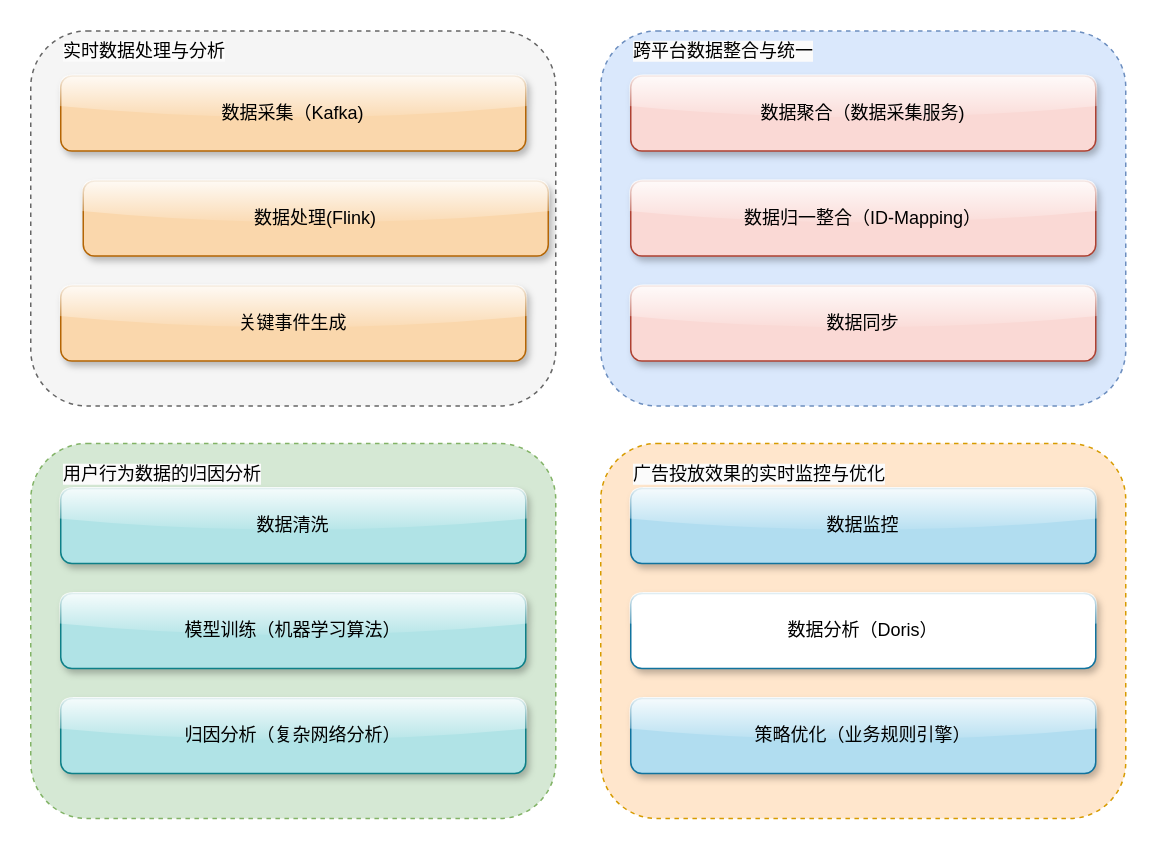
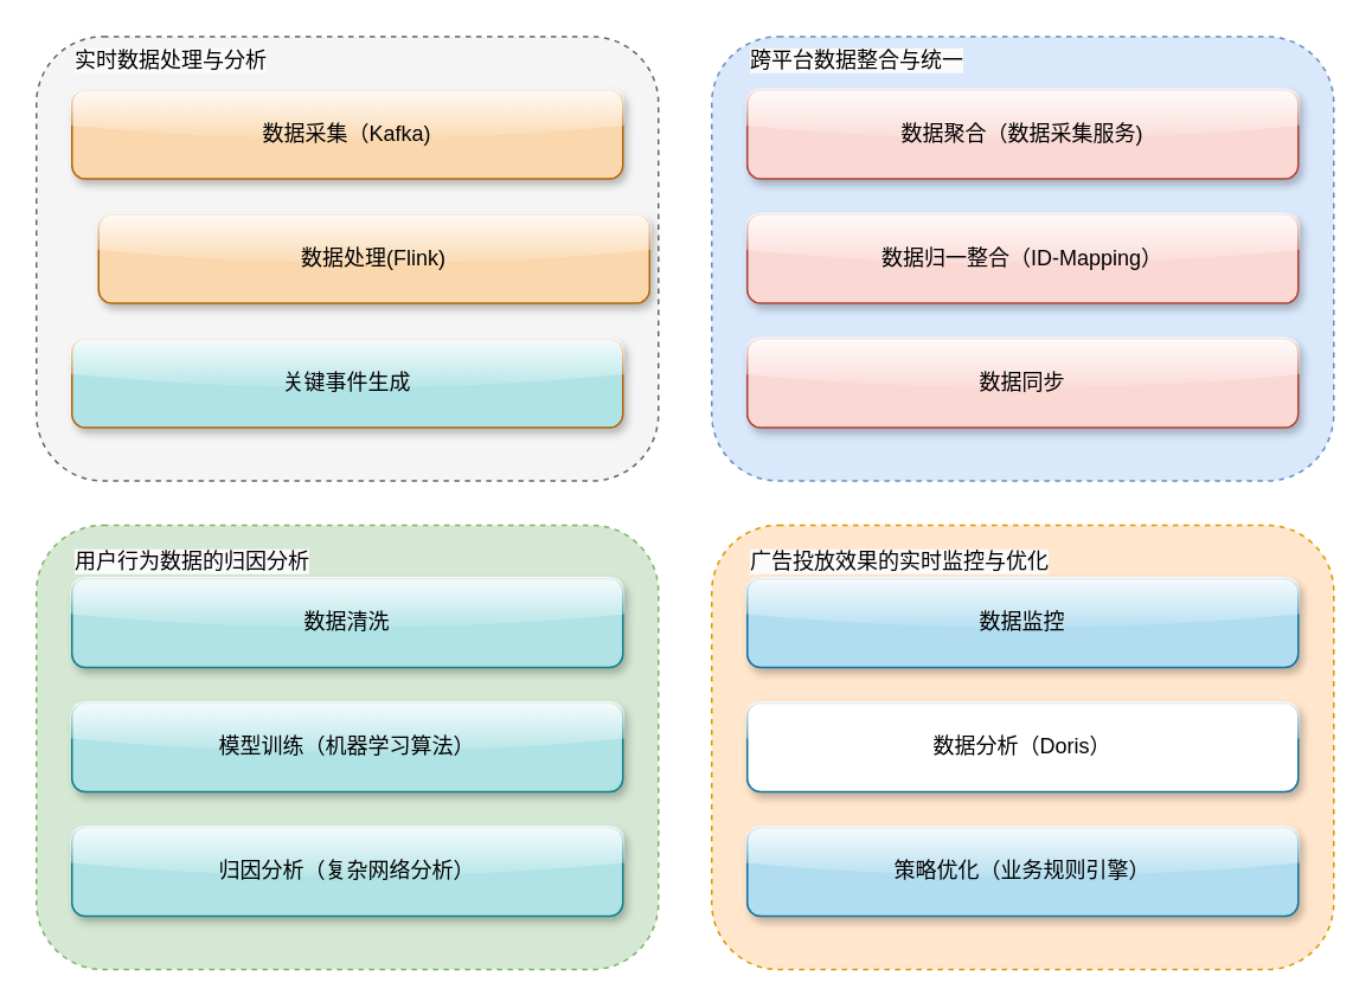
- <mxCell id="6" value="关键事件生成" style="rounded=1;whiteSpace=wrap;html=1;fillColor=#fad7ac;strokeColor=#b46504;glass=1;shadow=1;movable=1;resizable=1;rotatable=1;deletable=1;editable=1;locked=0;connectable=1;" vertex="1" parent="2"><mxGeometry x="20" y="170" width="310" height="50" as="geometry" /></mxCell>
+ <mxCell id="6" value="关键事件生成" style="rounded=1;whiteSpace=wrap;html=1;fillColor=#b0e3e6;strokeColor=#b46504;glass=1;shadow=1;movable=1;resizable=1;rotatable=1;deletable=1;editable=1;locked=0;connectable=1;" vertex="1" parent="2"><mxGeometry x="20" y="170" width="310" height="50" as="geometry" /></mxCell>
